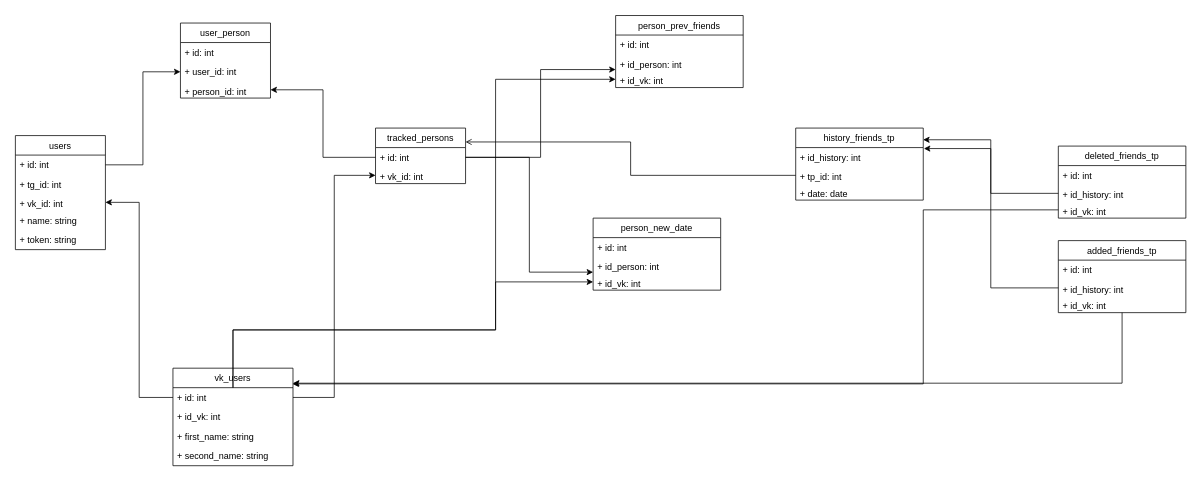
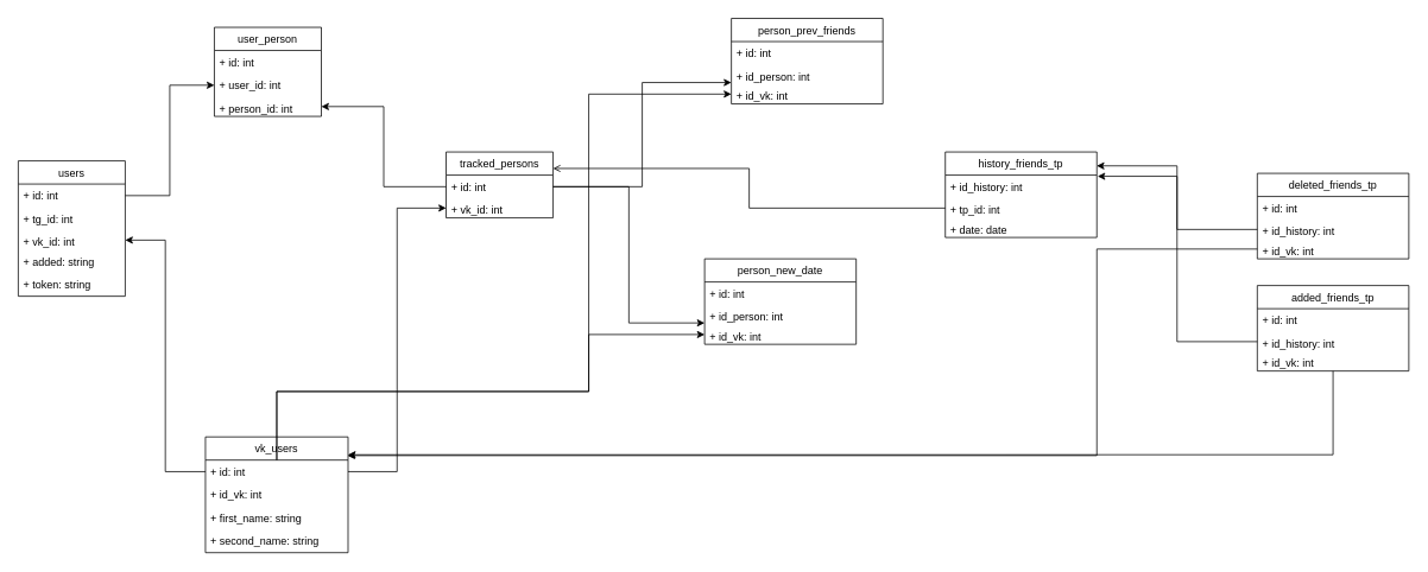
- <mxCell id="6" value="+ name: string" style="text;strokeColor=none;fillColor=none;align=left;verticalAlign=top;spacingLeft=4;spacingRight=4;overflow=hidden;rotatable=0;points=[[0,0.5],[1,0.5]];portConstraint=eastwest;" vertex="1" parent="2"><mxGeometry y="100" width="120" height="26" as="geometry" /></mxCell>
+ <mxCell id="6" value="+ added: string" style="text;strokeColor=none;fillColor=none;align=left;verticalAlign=top;spacingLeft=4;spacingRight=4;overflow=hidden;rotatable=0;points=[[0,0.5],[1,0.5]];portConstraint=eastwest;" vertex="1" parent="2"><mxGeometry y="100" width="120" height="26" as="geometry" /></mxCell>
